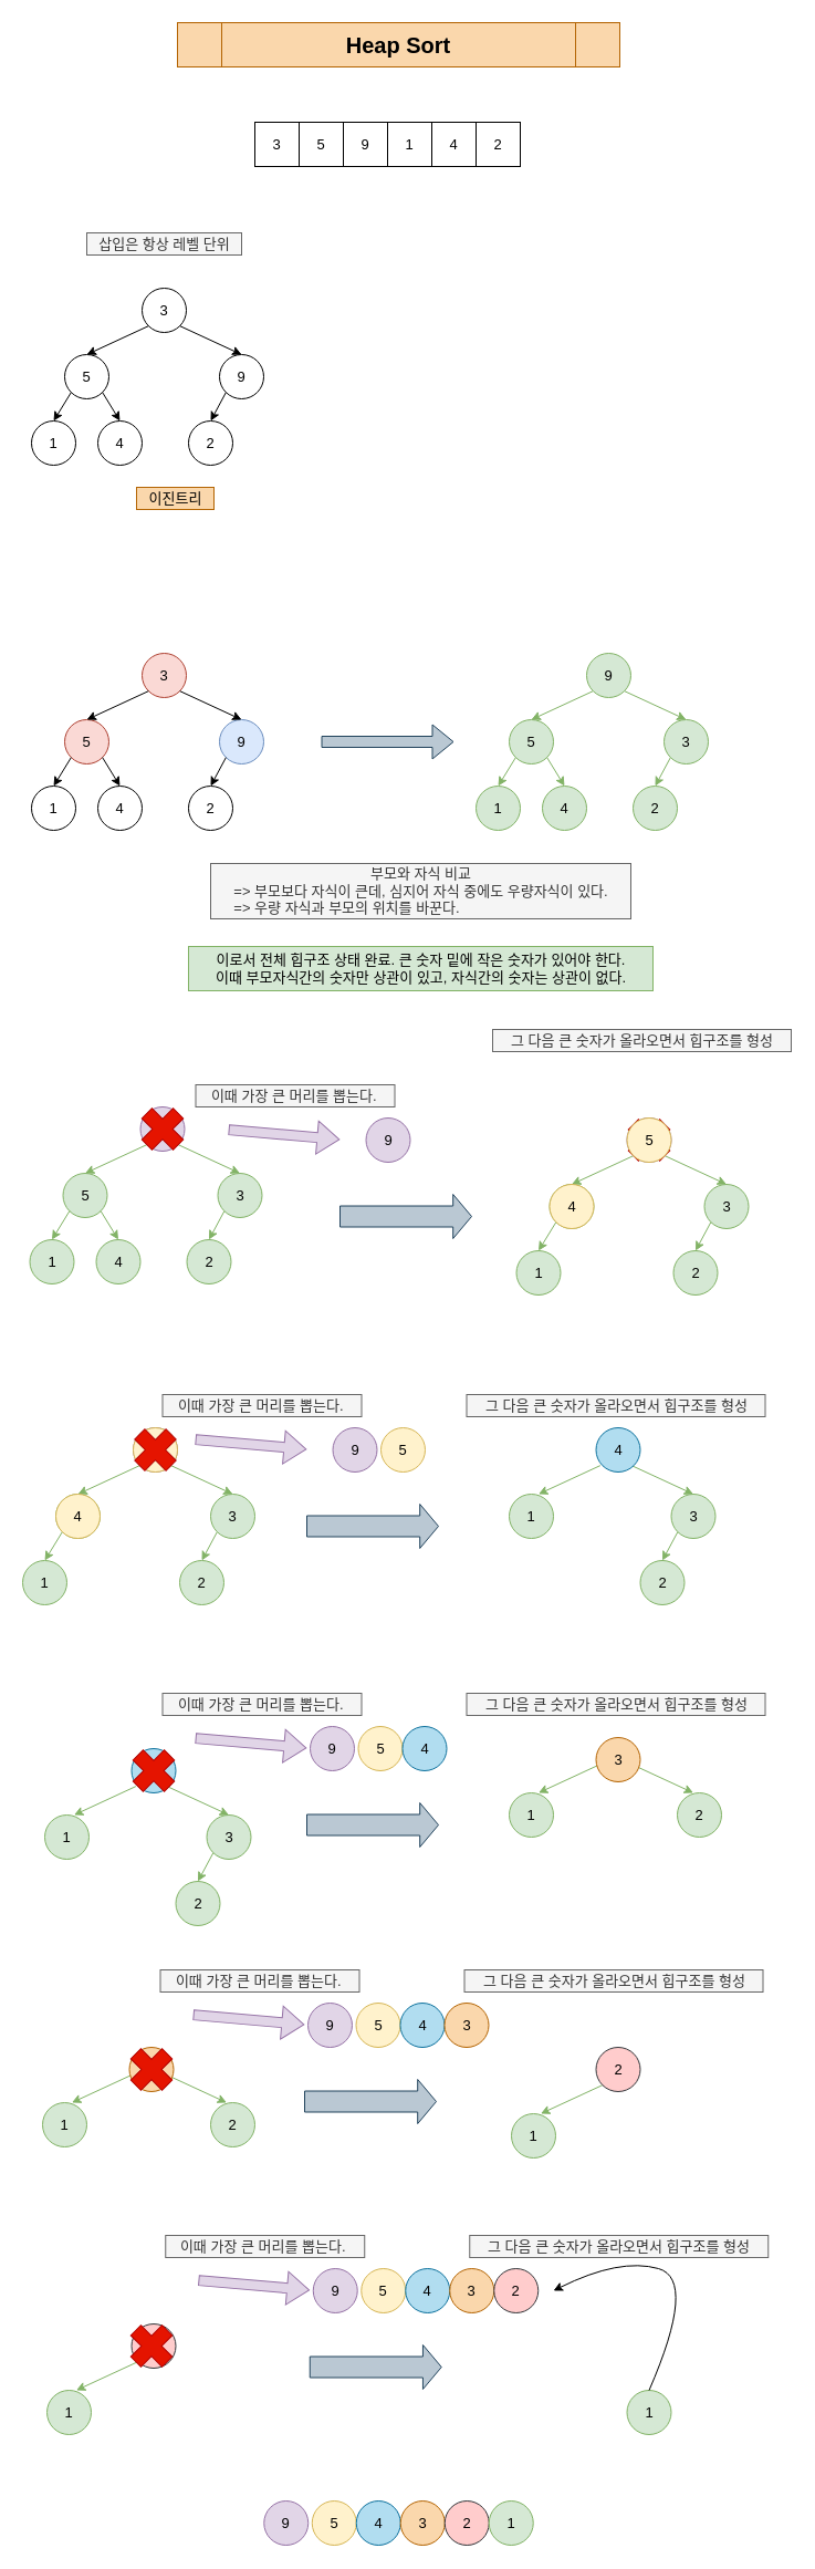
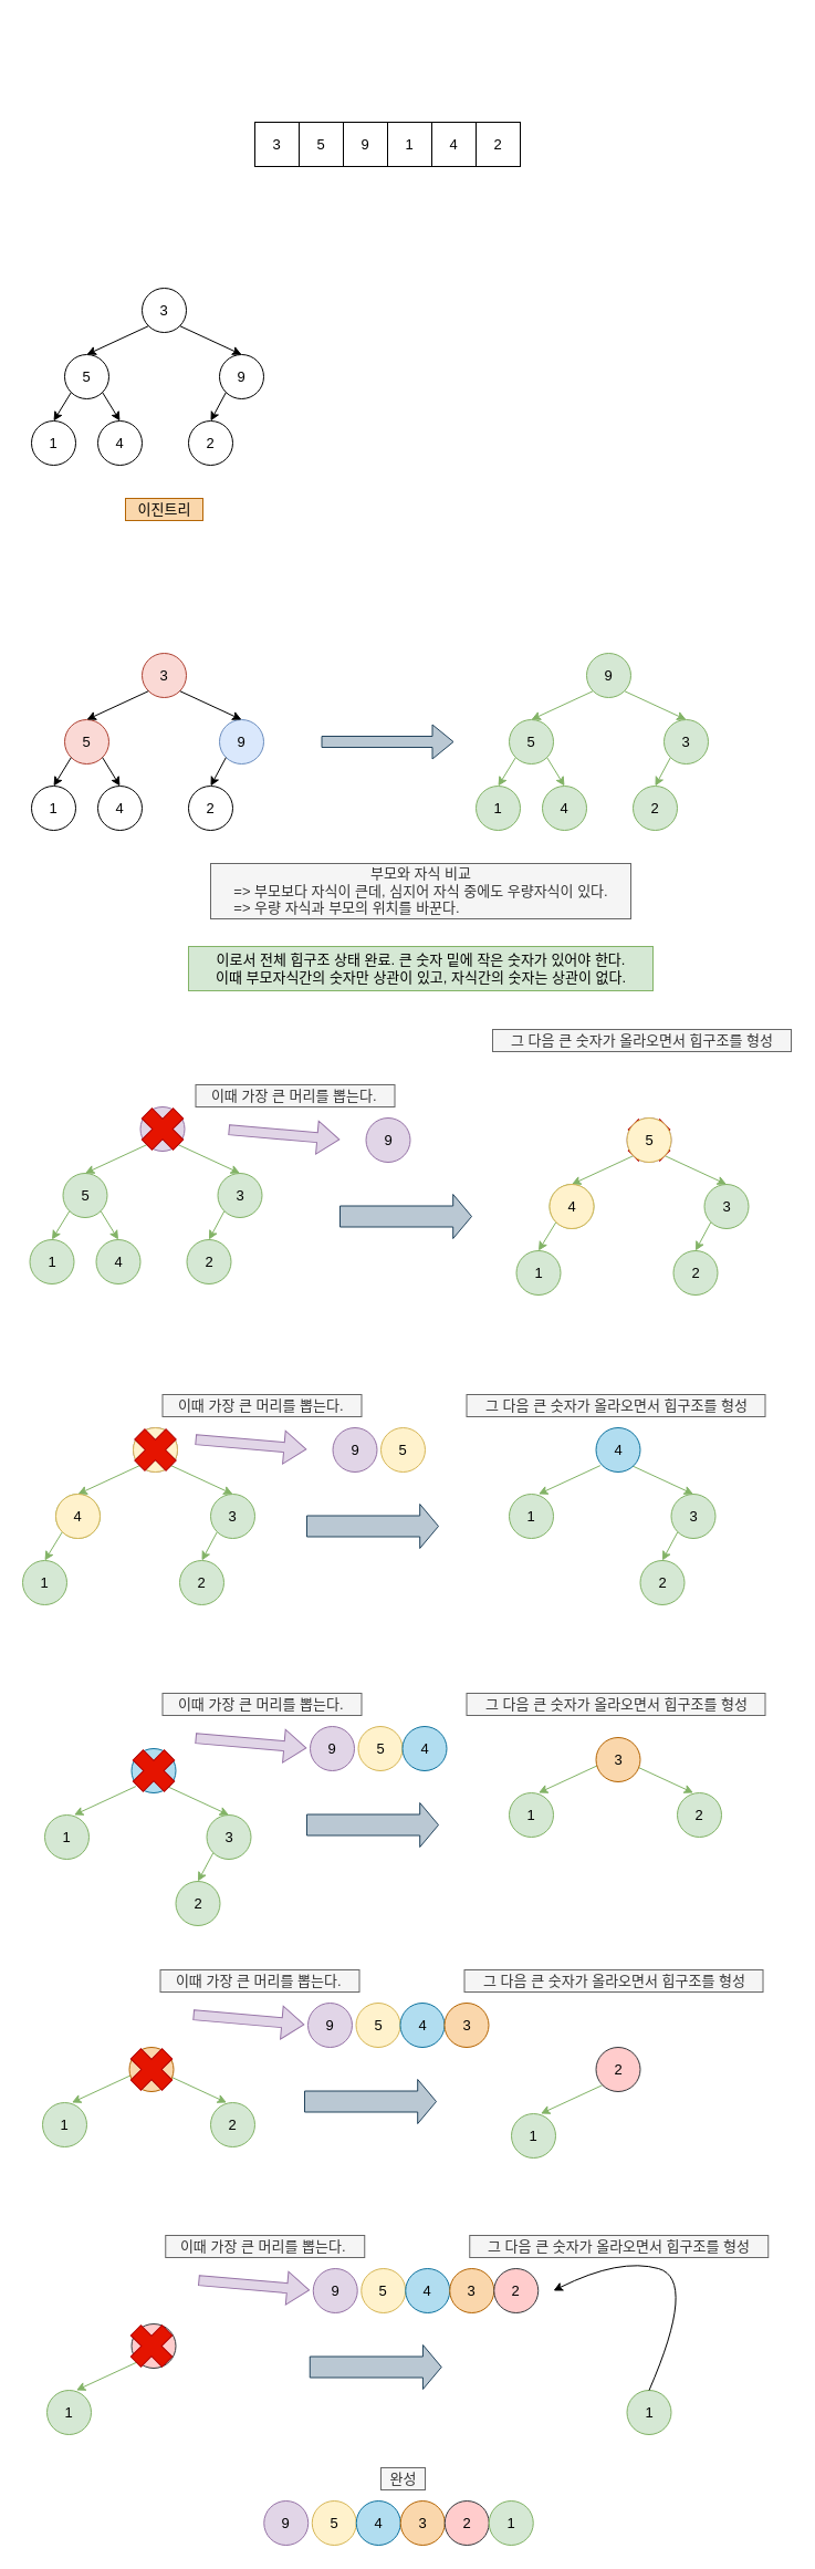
- <mxCell id="2" value="&lt;font size=&quot;1&quot; style=&quot;&quot;&gt;&lt;b style=&quot;font-size: 20px;&quot;&gt;Heap Sort&lt;/b&gt;&lt;/font&gt;" style="shape=process;whiteSpace=wrap;html=1;backgroundOutline=1;fillColor=#fad7ac;strokeColor=#b46504;" vertex="1" parent="1"><mxGeometry x="160" y="20" width="400" height="40" as="geometry" /></mxCell>
- <mxCell id="20" value="삽입은 항상 레벨 단위" style="text;html=1;resizable=0;autosize=1;align=center;verticalAlign=middle;points=[];fillColor=#f5f5f5;strokeColor=#666666;rounded=0;fontSize=13;fontColor=#333333;" vertex="1" parent="1"><mxGeometry x="78" y="210" width="140" height="20" as="geometry" /></mxCell>
- <mxCell id="21" value="이진트리" style="text;html=1;resizable=0;autosize=1;align=center;verticalAlign=middle;points=[];fillColor=#fad7ac;strokeColor=#b46504;rounded=0;fontSize=13;" vertex="1" parent="1"><mxGeometry x="123" y="440" width="70" height="20" as="geometry" /></mxCell>
+ <mxCell id="21" value="이진트리" style="text;html=1;resizable=0;autosize=1;align=center;verticalAlign=middle;points=[];fillColor=#fad7ac;strokeColor=#b46504;rounded=0;fontSize=13;" vertex="1" parent="1"><mxGeometry x="113" y="450" width="70" height="20" as="geometry" /></mxCell>
+ <mxCell id="159" value="완성" style="text;html=1;resizable=0;autosize=1;align=center;verticalAlign=middle;points=[];fillColor=#f5f5f5;strokeColor=#666666;rounded=0;fontSize=13;fontColor=#333333;" vertex="1" parent="1"><mxGeometry x="344" y="2230" width="40" height="20" as="geometry" /></mxCell>
